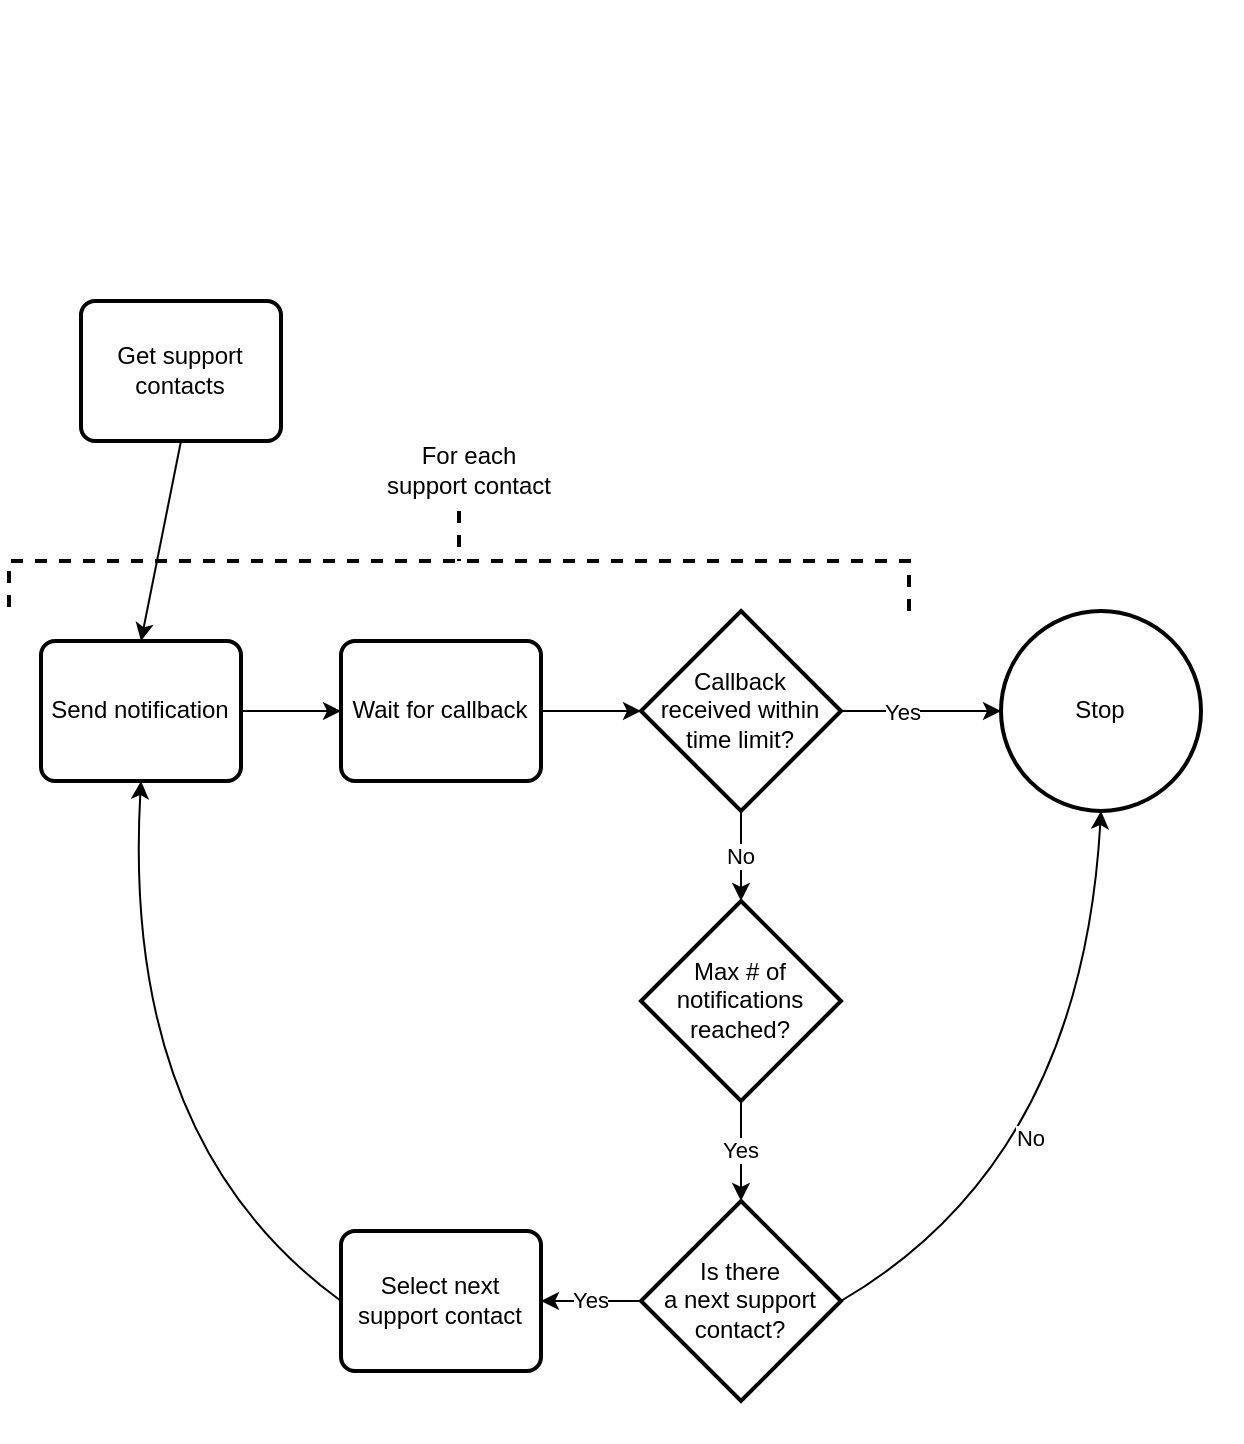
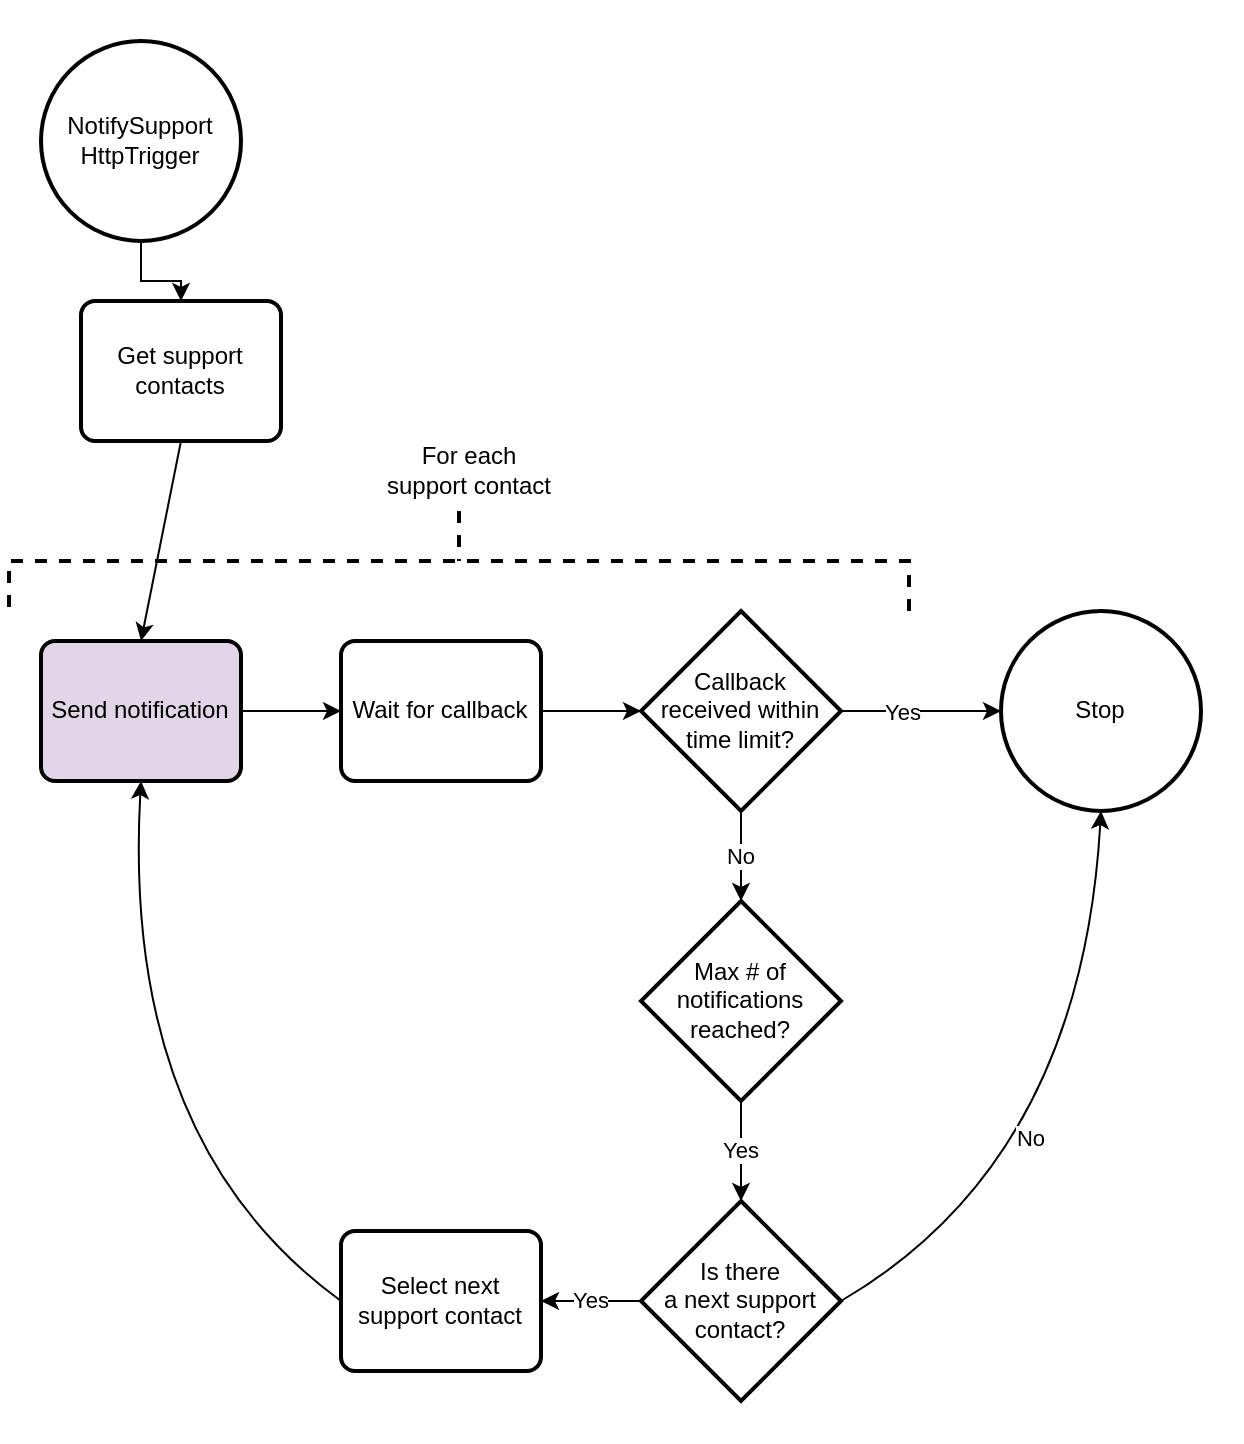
+ <mxCell id="3" value="NotifySupport&lt;br&gt;HttpTrigger" style="strokeWidth=2;html=1;shape=mxgraph.flowchart.start_2;whiteSpace=wrap;" vertex="1" parent="1"><mxGeometry x="20" y="20" width="100" height="100" as="geometry" /></mxCell>
+ <mxCell id="2" value="" style="edgeStyle=orthogonalEdgeStyle;rounded=0;orthogonalLoop=1;jettySize=auto;html=1;" edge="1" parent="1" source="3" target="8"><mxGeometry relative="1" as="geometry" /></mxCell>
- <mxCell id="10" value="Send notification" style="rounded=1;whiteSpace=wrap;html=1;absoluteArcSize=1;arcSize=14;strokeWidth=2;" vertex="1" parent="1"><mxGeometry x="20" y="320" width="100" height="70" as="geometry" /></mxCell>
+ <mxCell id="10" value="Send notification" style="rounded=1;whiteSpace=wrap;html=1;absoluteArcSize=1;arcSize=14;strokeWidth=2;fillColor=#e1d5e7;" vertex="1" parent="1"><mxGeometry x="20" y="320" width="100" height="70" as="geometry" /></mxCell>
